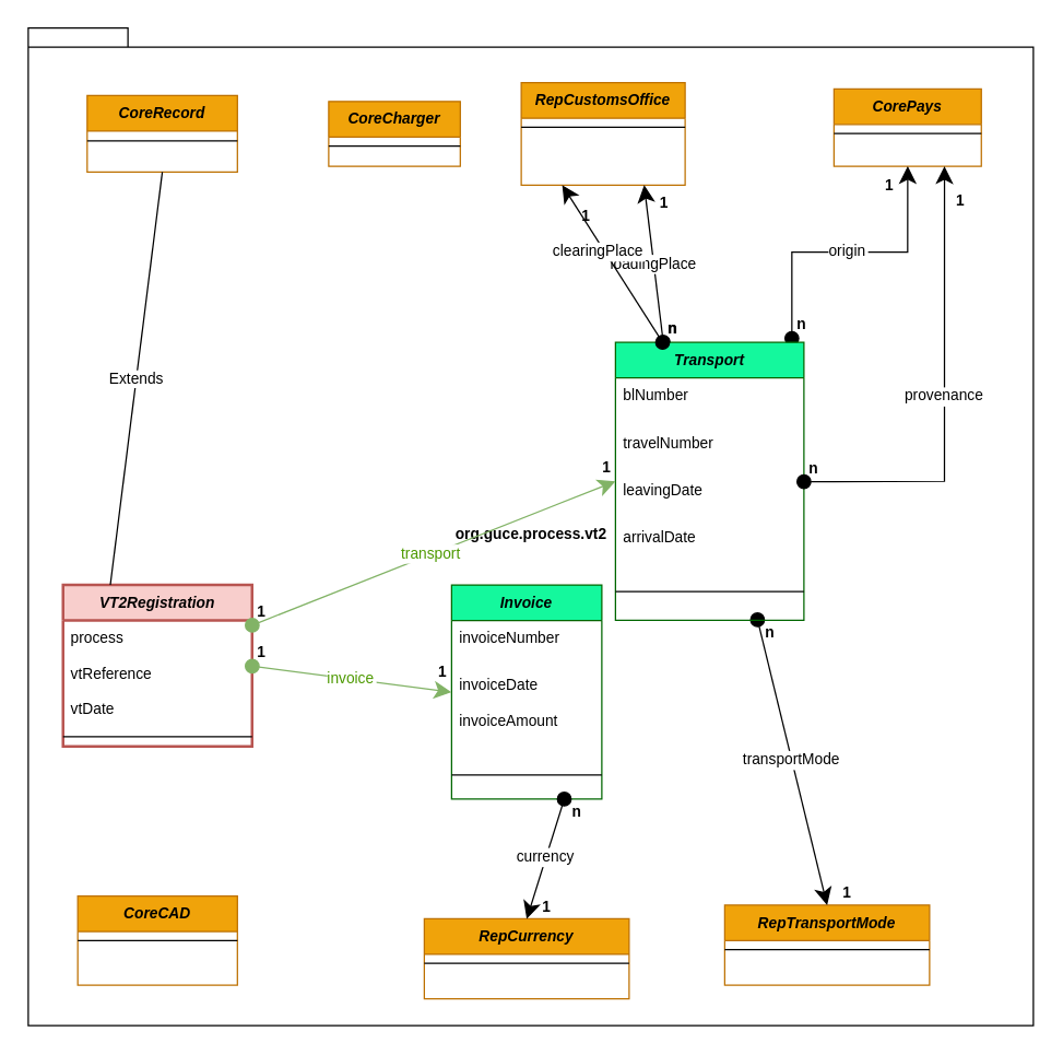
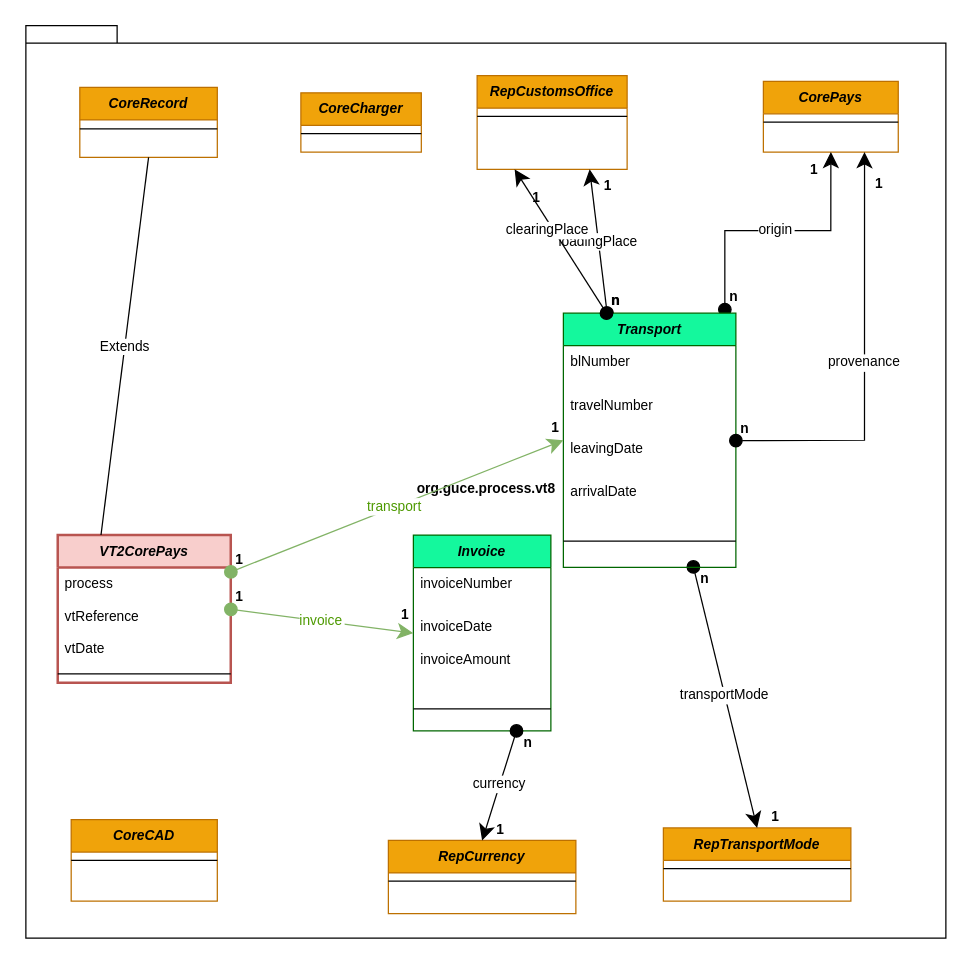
- <mxCell id="2" value="org.guce.process.vt2" style="shape=folder;fontStyle=1;spacingTop=10;tabWidth=40;tabHeight=14;tabPosition=left;html=1;container=1;fillColor=none;labelPosition=center;verticalLabelPosition=middle;align=center;verticalAlign=middle;spacingLeft=0;fontSize=11;" parent="1" vertex="1"><mxGeometry x="20" y="20" width="736" height="730" as="geometry" /></mxCell>
+ <mxCell id="2" value="org.guce.process.vt8" style="shape=folder;fontStyle=1;spacingTop=10;tabWidth=40;tabHeight=14;tabPosition=left;html=1;container=1;fillColor=none;labelPosition=center;verticalLabelPosition=middle;align=center;verticalAlign=middle;spacingLeft=0;fontSize=11;" parent="1" vertex="1"><mxGeometry x="20" y="20" width="736" height="730" as="geometry" /></mxCell>
- <mxCell id="15" value="VT2Registration" style="swimlane;fontStyle=3;align=center;verticalAlign=top;childLayout=stackLayout;horizontal=1;startSize=26;horizontalStack=0;resizeParent=1;resizeLast=0;collapsible=1;marginBottom=0;rounded=0;shadow=0;strokeWidth=2;fillColor=#f8cecc;strokeColor=#b85450;container=1;snapToPoint=1;fixDash=1;dropTarget=1;expand=1;treeMoving=1;fontSize=11;perimeterSpacing=0;swimlaneLine=1;sketch=0;" parent="2" vertex="1"><mxGeometry x="25.49" y="407.5" width="138.42" height="118.226" as="geometry"><mxRectangle x="65.996" y="230.005" width="160" height="26" as="alternateBounds" /></mxGeometry></mxCell>
+ <mxCell id="15" value="VT2CorePays" style="swimlane;fontStyle=3;align=center;verticalAlign=top;childLayout=stackLayout;horizontal=1;startSize=26;horizontalStack=0;resizeParent=1;resizeLast=0;collapsible=1;marginBottom=0;rounded=0;shadow=0;strokeWidth=2;fillColor=#f8cecc;strokeColor=#b85450;container=1;snapToPoint=1;fixDash=1;dropTarget=1;expand=1;treeMoving=1;fontSize=11;perimeterSpacing=0;swimlaneLine=1;sketch=0;" parent="2" vertex="1"><mxGeometry x="25.49" y="407.5" width="138.42" height="118.226" as="geometry"><mxRectangle x="65.996" y="230.005" width="160" height="26" as="alternateBounds" /></mxGeometry></mxCell>
